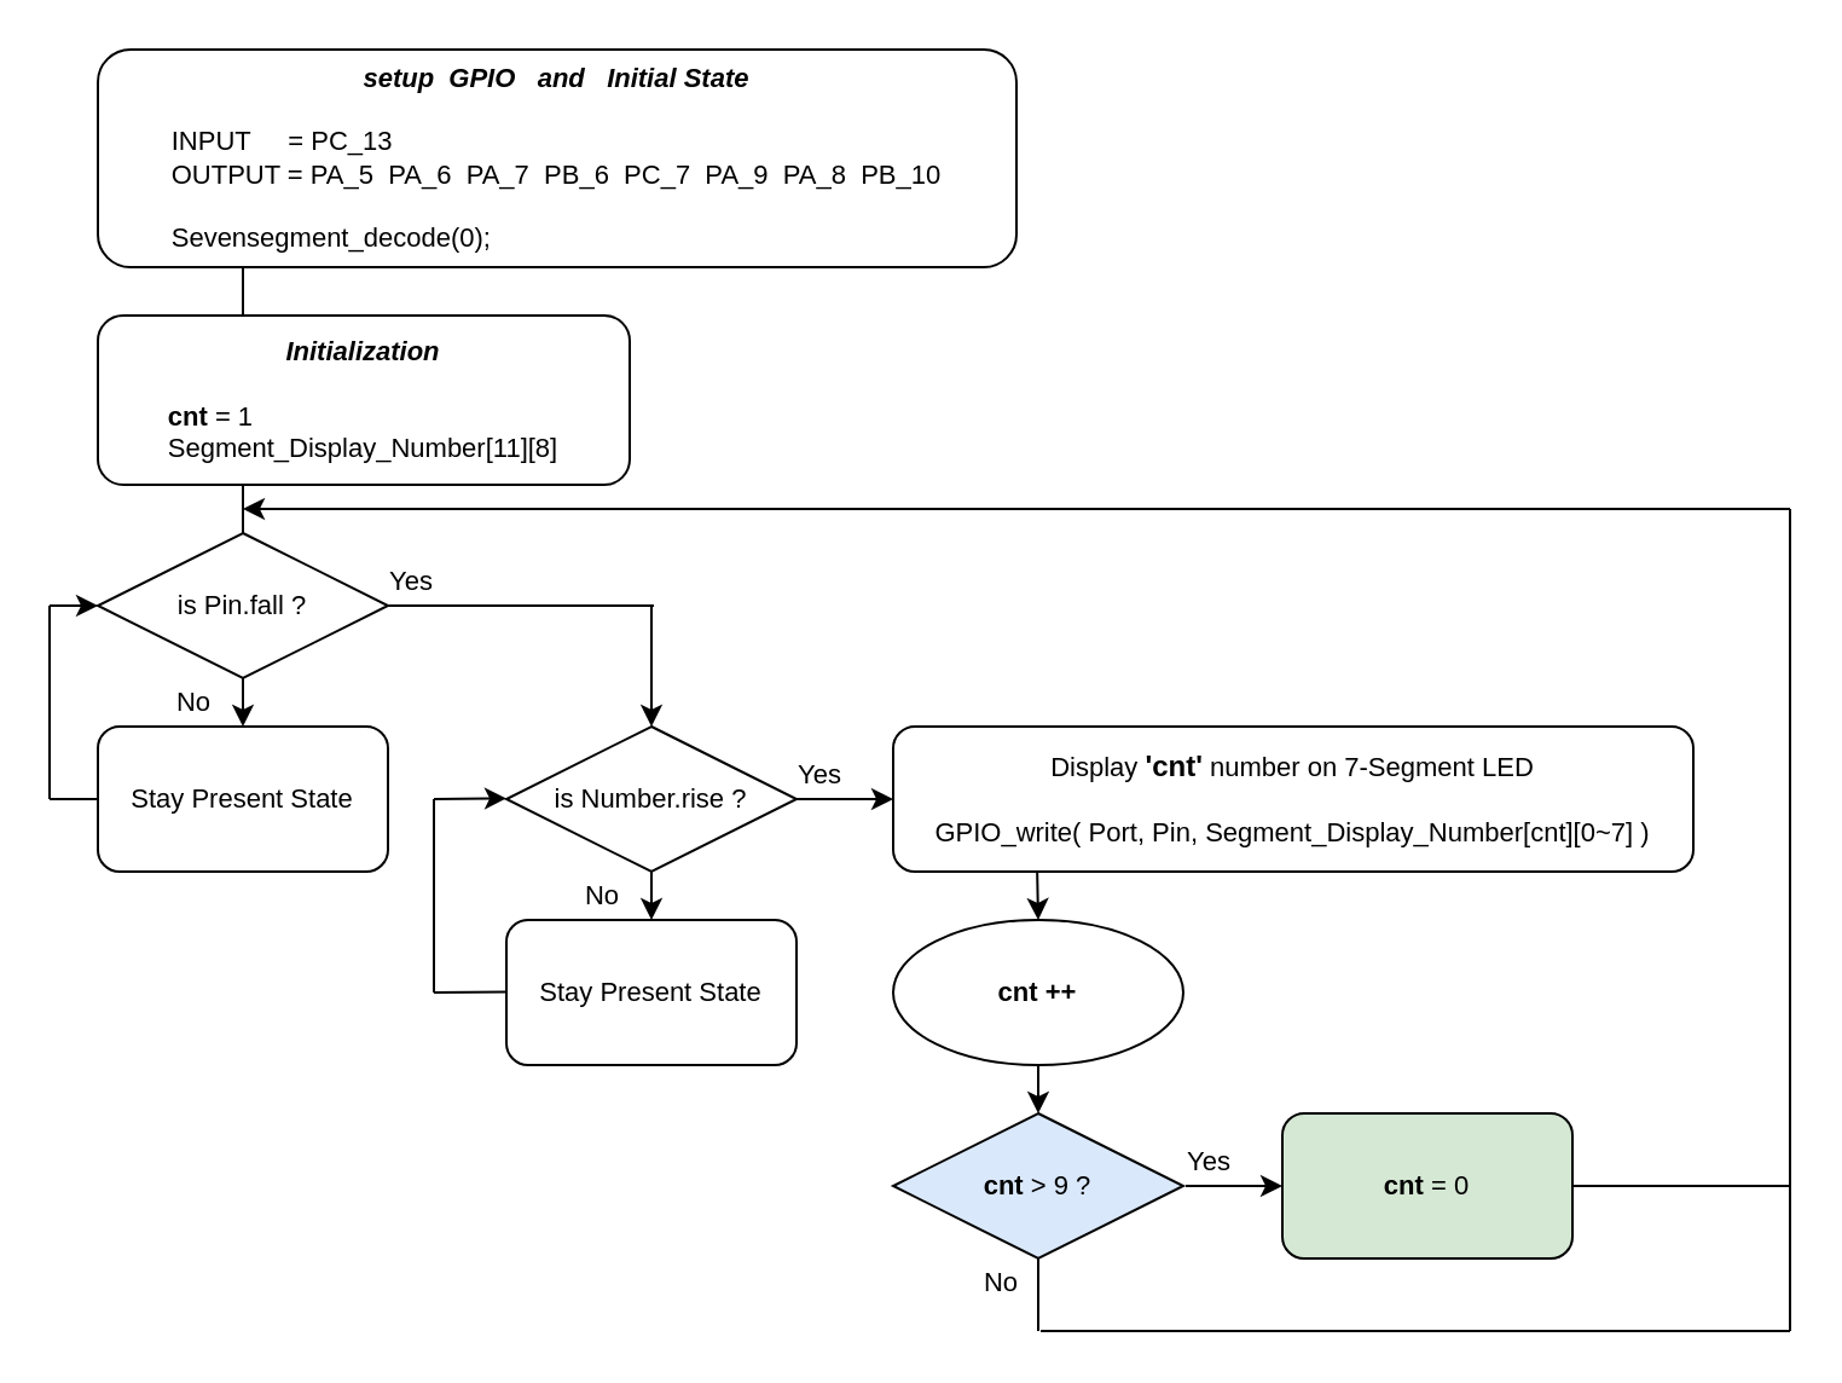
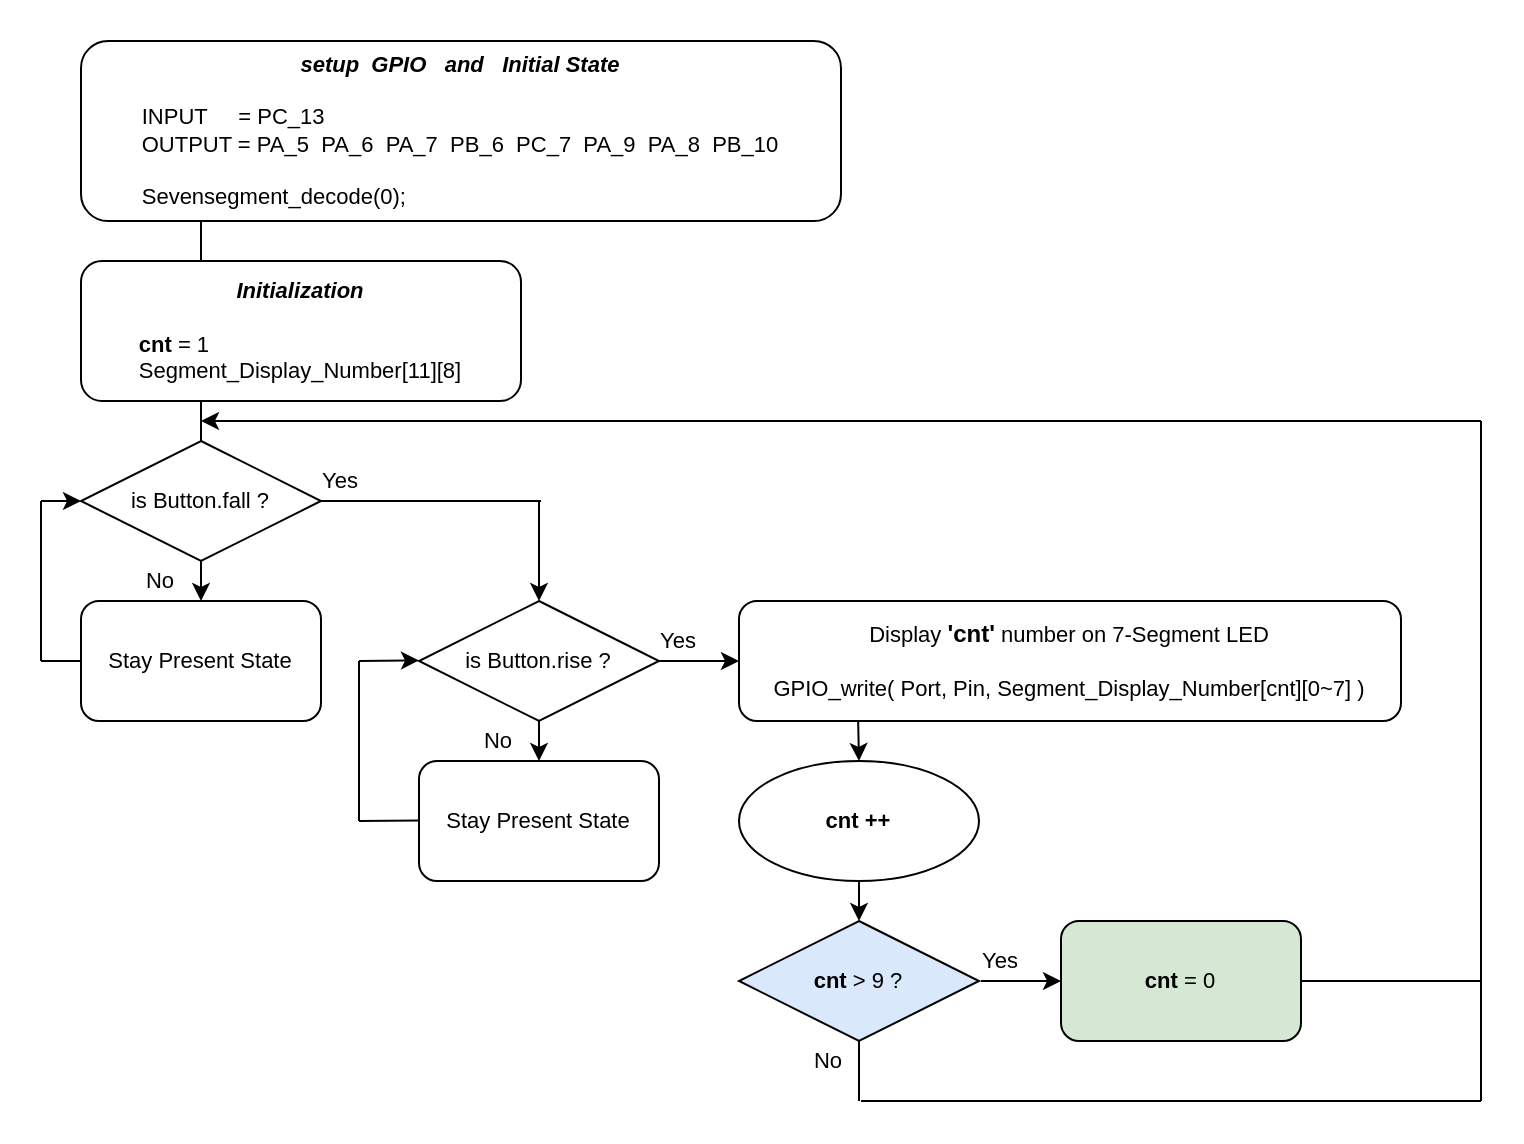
- <mxCell id="4" value="&lt;font style=&quot;font-size: 11px;&quot;&gt;is Pin.fall ?&lt;/font&gt;" style="rhombus;whiteSpace=wrap;html=1;fontSize=11;" parent="1" vertex="1"><mxGeometry x="40" y="220" width="120" height="60" as="geometry" /></mxCell>
+ <mxCell id="4" value="&lt;font style=&quot;font-size: 11px;&quot;&gt;is Button.fall ?&lt;/font&gt;" style="rhombus;whiteSpace=wrap;html=1;fontSize=11;" parent="1" vertex="1"><mxGeometry x="40" y="220" width="120" height="60" as="geometry" /></mxCell>
- <mxCell id="10" value="&lt;font style=&quot;font-size: 11px;&quot;&gt;is Number.rise ?&lt;/font&gt;" style="rhombus;whiteSpace=wrap;html=1;fontSize=11;" parent="1" vertex="1"><mxGeometry x="209" y="300" width="120" height="60" as="geometry" /></mxCell>
+ <mxCell id="10" value="&lt;font style=&quot;font-size: 11px;&quot;&gt;is Button.rise ?&lt;/font&gt;" style="rhombus;whiteSpace=wrap;html=1;fontSize=11;" parent="1" vertex="1"><mxGeometry x="209" y="300" width="120" height="60" as="geometry" /></mxCell>
